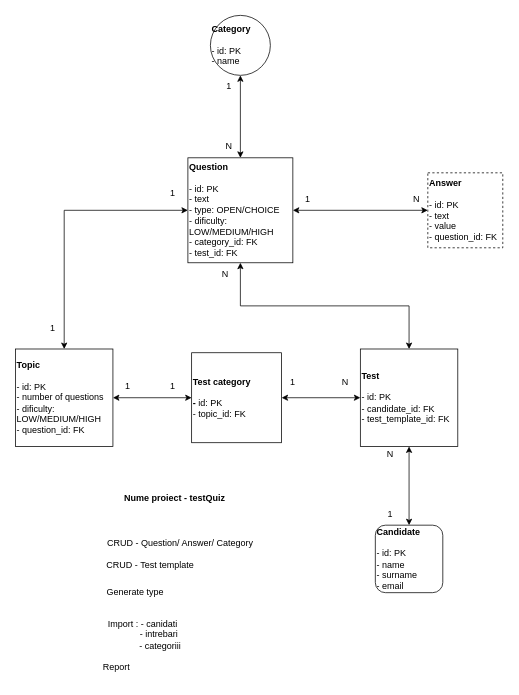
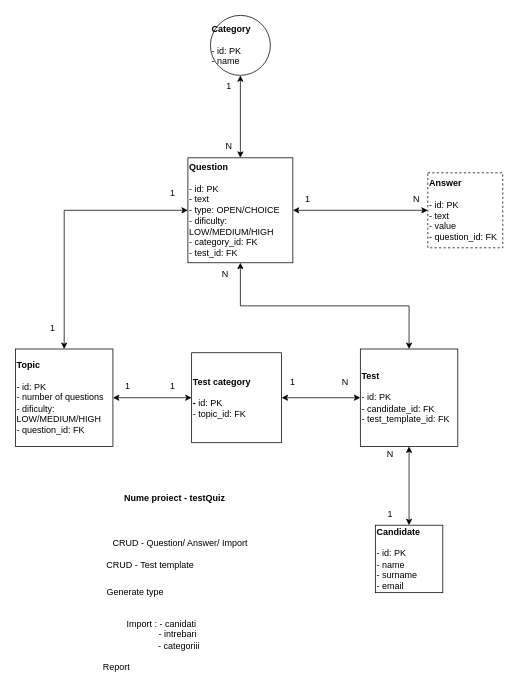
- <mxCell id="16" value="CRUD - Question/ Answer/ Category" style="text;html=1;strokeColor=none;fillColor=none;align=center;verticalAlign=middle;whiteSpace=wrap;rounded=0;" parent="1" vertex="1"><mxGeometry x="135" y="709" width="210" height="30" as="geometry" /></mxCell>
+ <mxCell id="16" value="CRUD - Question/ Answer/ Import" style="text;html=1;strokeColor=none;fillColor=none;align=center;verticalAlign=middle;whiteSpace=wrap;rounded=0;" parent="1" vertex="1"><mxGeometry x="135" y="709" width="210" height="30" as="geometry" /></mxCell>
- <mxCell id="15" value="&lt;b&gt;Candidate&lt;/b&gt;&lt;br&gt;&lt;br&gt;- id: PK&lt;br&gt;- name&lt;br&gt;- surname&lt;br&gt;- email" style="whiteSpace=wrap;html=1;aspect=fixed;align=left;rounded=1;" parent="1" vertex="1"><mxGeometry x="500" y="700" width="90" height="90" as="geometry" /></mxCell>
+ <mxCell id="15" value="&lt;b&gt;Candidate&lt;/b&gt;&lt;br&gt;&lt;br&gt;- id: PK&lt;br&gt;- name&lt;br&gt;- surname&lt;br&gt;- email" style="whiteSpace=wrap;html=1;aspect=fixed;align=left;" parent="1" vertex="1"><mxGeometry x="500" y="700" width="90" height="90" as="geometry" /></mxCell>
- <mxCell id="19" value="Import : - canidati&lt;br&gt;&amp;nbsp; &amp;nbsp; &amp;nbsp; &amp;nbsp; &amp;nbsp; &amp;nbsp; &amp;nbsp;- intrebari&lt;br&gt;&amp;nbsp; &amp;nbsp; &amp;nbsp; &amp;nbsp; &amp;nbsp; &amp;nbsp; &amp;nbsp; - categoriii" style="text;html=1;strokeColor=none;fillColor=none;align=center;verticalAlign=middle;whiteSpace=wrap;rounded=0;" parent="1" vertex="1"><mxGeometry x="85" y="826" width="210" height="40" as="geometry" /></mxCell>
+ <mxCell id="19" value="Import : - canidati&lt;br&gt;&amp;nbsp; &amp;nbsp; &amp;nbsp; &amp;nbsp; &amp;nbsp; &amp;nbsp; &amp;nbsp;- intrebari&lt;br&gt;&amp;nbsp; &amp;nbsp; &amp;nbsp; &amp;nbsp; &amp;nbsp; &amp;nbsp; &amp;nbsp; - categoriii" style="text;html=1;strokeColor=none;fillColor=none;align=center;verticalAlign=middle;whiteSpace=wrap;rounded=0;" parent="1" vertex="1"><mxGeometry x="110" y="826" width="210" height="40" as="geometry" /></mxCell>
